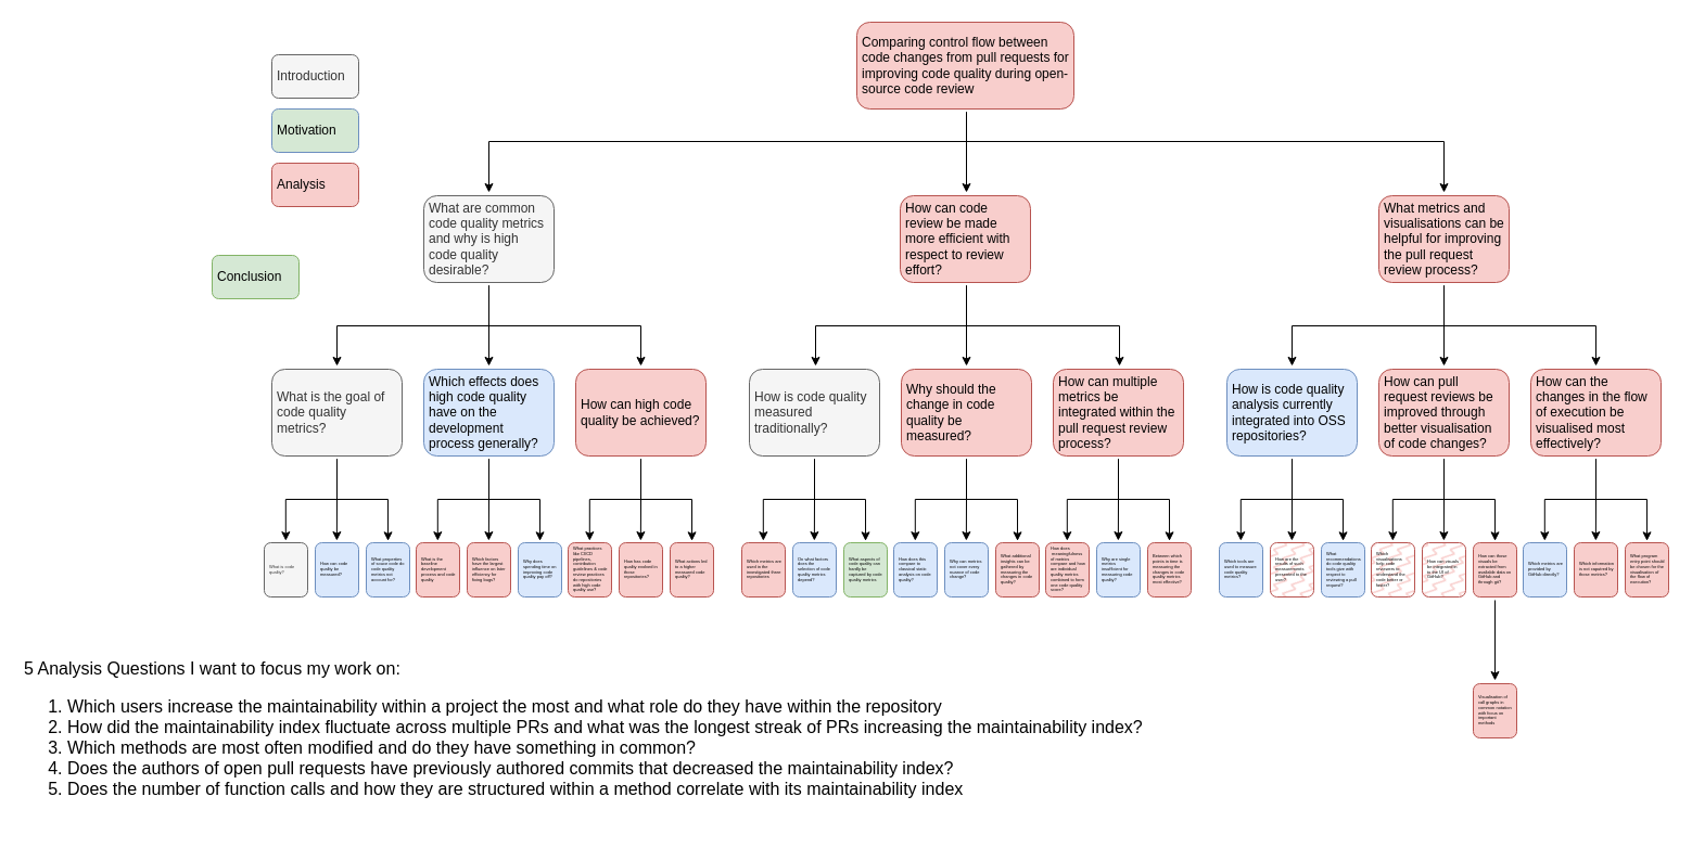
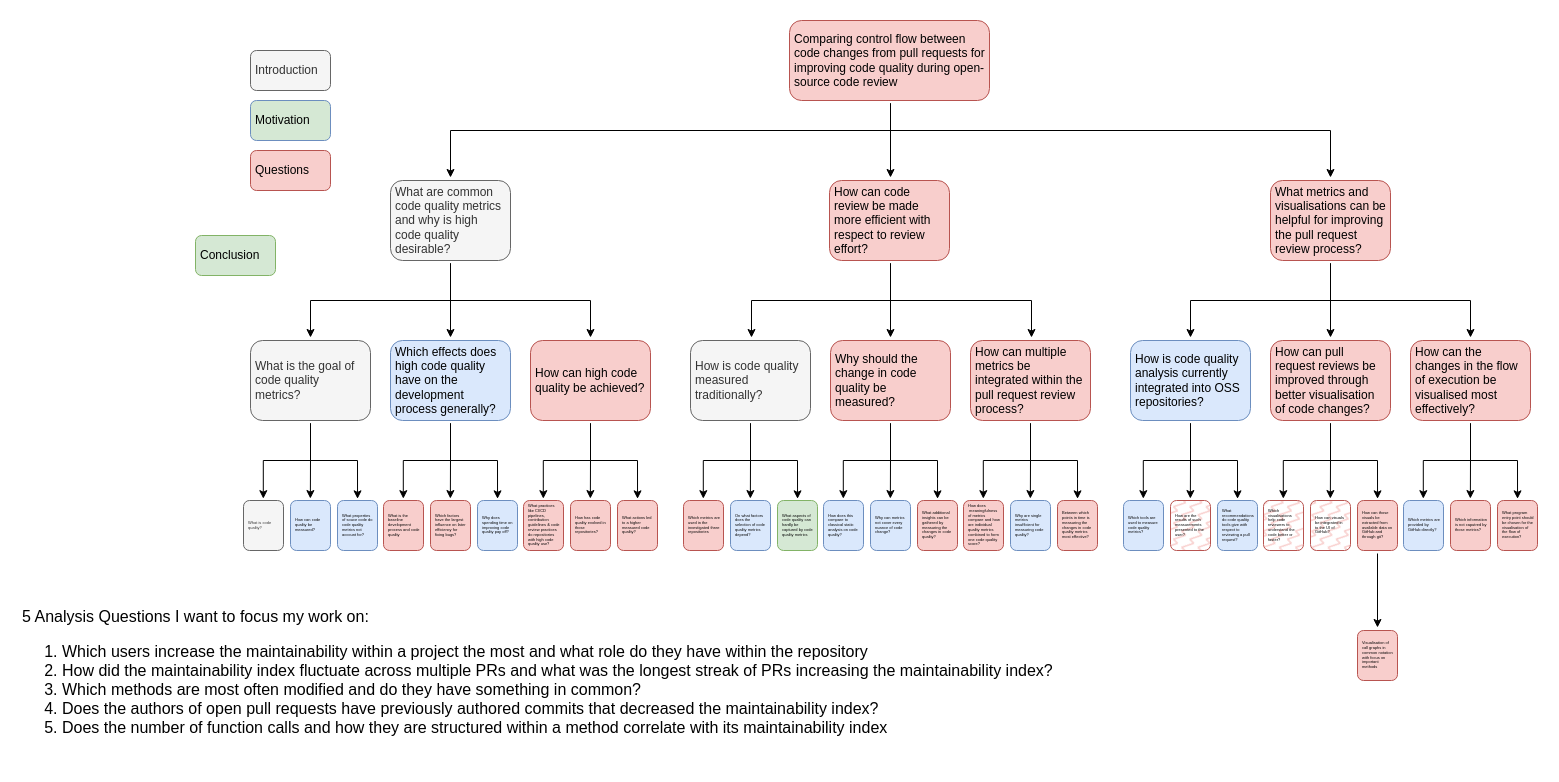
- <mxCell id="84" value="Analysis" style="rounded=1;whiteSpace=wrap;html=1;align=left;perimeterSpacing=3;strokeWidth=1;spacingLeft=0;spacingBottom=0;spacingTop=0;spacingRight=0;spacing=5;fillColor=#f8cecc;strokeColor=#b85450;" parent="1" vertex="1"><mxGeometry x="250" y="150" width="80" height="40" as="geometry" /></mxCell>
+ <mxCell id="84" value="Questions" style="rounded=1;whiteSpace=wrap;html=1;align=left;perimeterSpacing=3;strokeWidth=1;spacingLeft=0;spacingBottom=0;spacingTop=0;spacingRight=0;spacing=5;fillColor=#f8cecc;strokeColor=#b85450;" parent="1" vertex="1"><mxGeometry x="250" y="150" width="80" height="40" as="geometry" /></mxCell>
